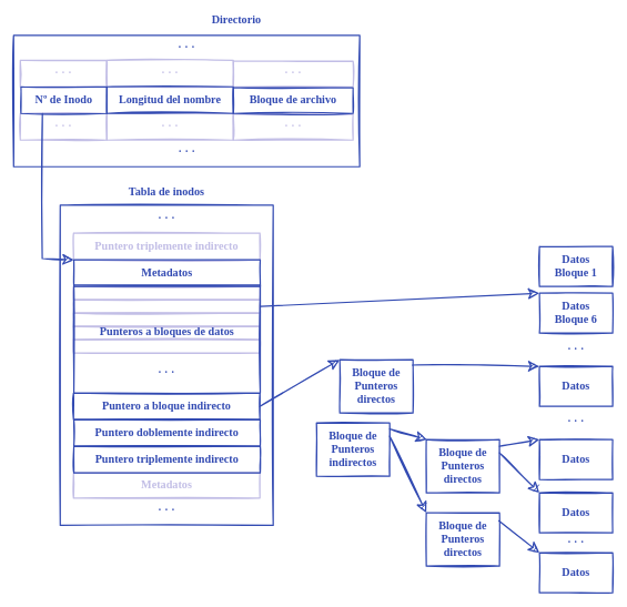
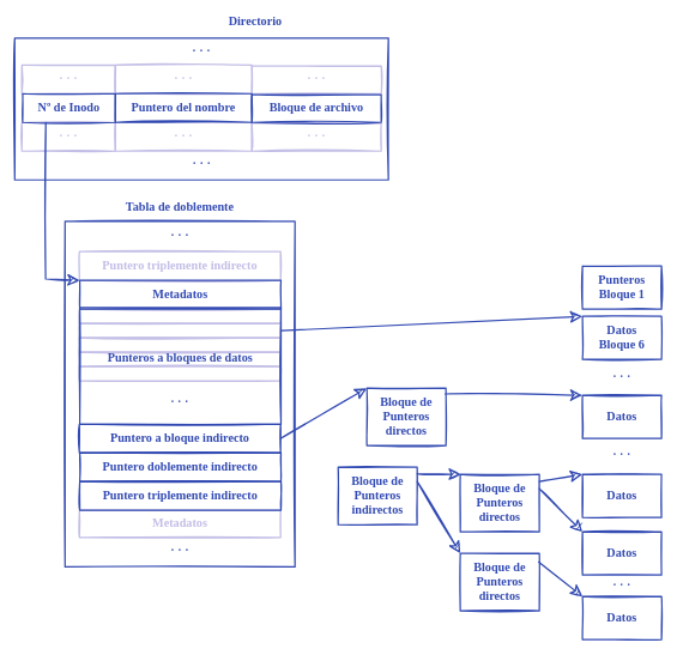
- <mxCell id="23" value="Longitud del nombre" style="rounded=0;shadow=0;sketch=1;strokeWidth=2;fillColor=none;fontFamily=Ink Free;fontSize=17;spacing=20;fontColor=#324AB2;strokeColor=#324AB2;fontStyle=1;spacingBottom=5;" parent="1" vertex="1"><mxGeometry x="160" y="130" width="190" height="40" as="geometry" /></mxCell>
+ <mxCell id="23" value="Puntero del nombre" style="rounded=0;shadow=0;sketch=1;strokeWidth=2;fillColor=none;fontFamily=Ink Free;fontSize=17;spacing=20;fontColor=#324AB2;strokeColor=#324AB2;fontStyle=1;spacingBottom=5;" parent="1" vertex="1"><mxGeometry x="160" y="130" width="190" height="40" as="geometry" /></mxCell>
- <mxCell id="28" value="Tabla de inodos" style="text;fillColor=none;align=center;verticalAlign=middle;rounded=0;shadow=0;sketch=1;fontFamily=Ink Free;fontSize=17;fontStyle=1;fontColor=#324AB2;spacingBottom=5;" parent="1" vertex="1"><mxGeometry x="90" y="277.75" width="320" height="20" as="geometry" /></mxCell>
+ <mxCell id="28" value="Tabla de doblemente" style="text;fillColor=none;align=center;verticalAlign=middle;rounded=0;shadow=0;sketch=1;fontFamily=Ink Free;fontSize=17;fontStyle=1;fontColor=#324AB2;spacingBottom=5;" parent="1" vertex="1"><mxGeometry x="90" y="277.75" width="320" height="20" as="geometry" /></mxCell>
- <mxCell id="41" value="Datos&#10;Bloque 1" style="rounded=0;shadow=0;sketch=1;strokeWidth=2;fillColor=none;fontFamily=Ink Free;fontSize=17;spacing=20;fontColor=#324AB2;strokeColor=#324AB2;fontStyle=1;spacingBottom=5;" parent="1" vertex="1"><mxGeometry x="810" y="370" width="110" height="60" as="geometry" /></mxCell>
+ <mxCell id="41" value="Punteros&#10;Bloque 1" style="rounded=0;shadow=0;sketch=1;strokeWidth=2;fillColor=none;fontFamily=Ink Free;fontSize=17;spacing=20;fontColor=#324AB2;strokeColor=#324AB2;fontStyle=1;spacingBottom=5;" parent="1" vertex="1"><mxGeometry x="810" y="370" width="110" height="60" as="geometry" /></mxCell>
- <mxCell id="30" value="Bloque de&#10;Punteros&#10;indirectos" style="rounded=0;shadow=0;sketch=1;strokeWidth=2;fillColor=none;fontFamily=Ink Free;fontSize=17;spacing=20;fontColor=#324AB2;strokeColor=#324AB2;fontStyle=1;spacingBottom=5;" parent="1" vertex="1"><mxGeometry x="475" y="635" width="110" height="80" as="geometry" /></mxCell>
+ <mxCell id="30" value="Bloque de&#10;Punteros&#10;indirectos" style="rounded=0;shadow=0;sketch=1;strokeWidth=2;fillColor=none;fontFamily=Ink Free;fontSize=17;spacing=20;fontColor=#324AB2;strokeColor=#324AB2;fontStyle=1;spacingBottom=5;" parent="1" vertex="1"><mxGeometry x="470" y="650" width="110" height="80" as="geometry" /></mxCell>
